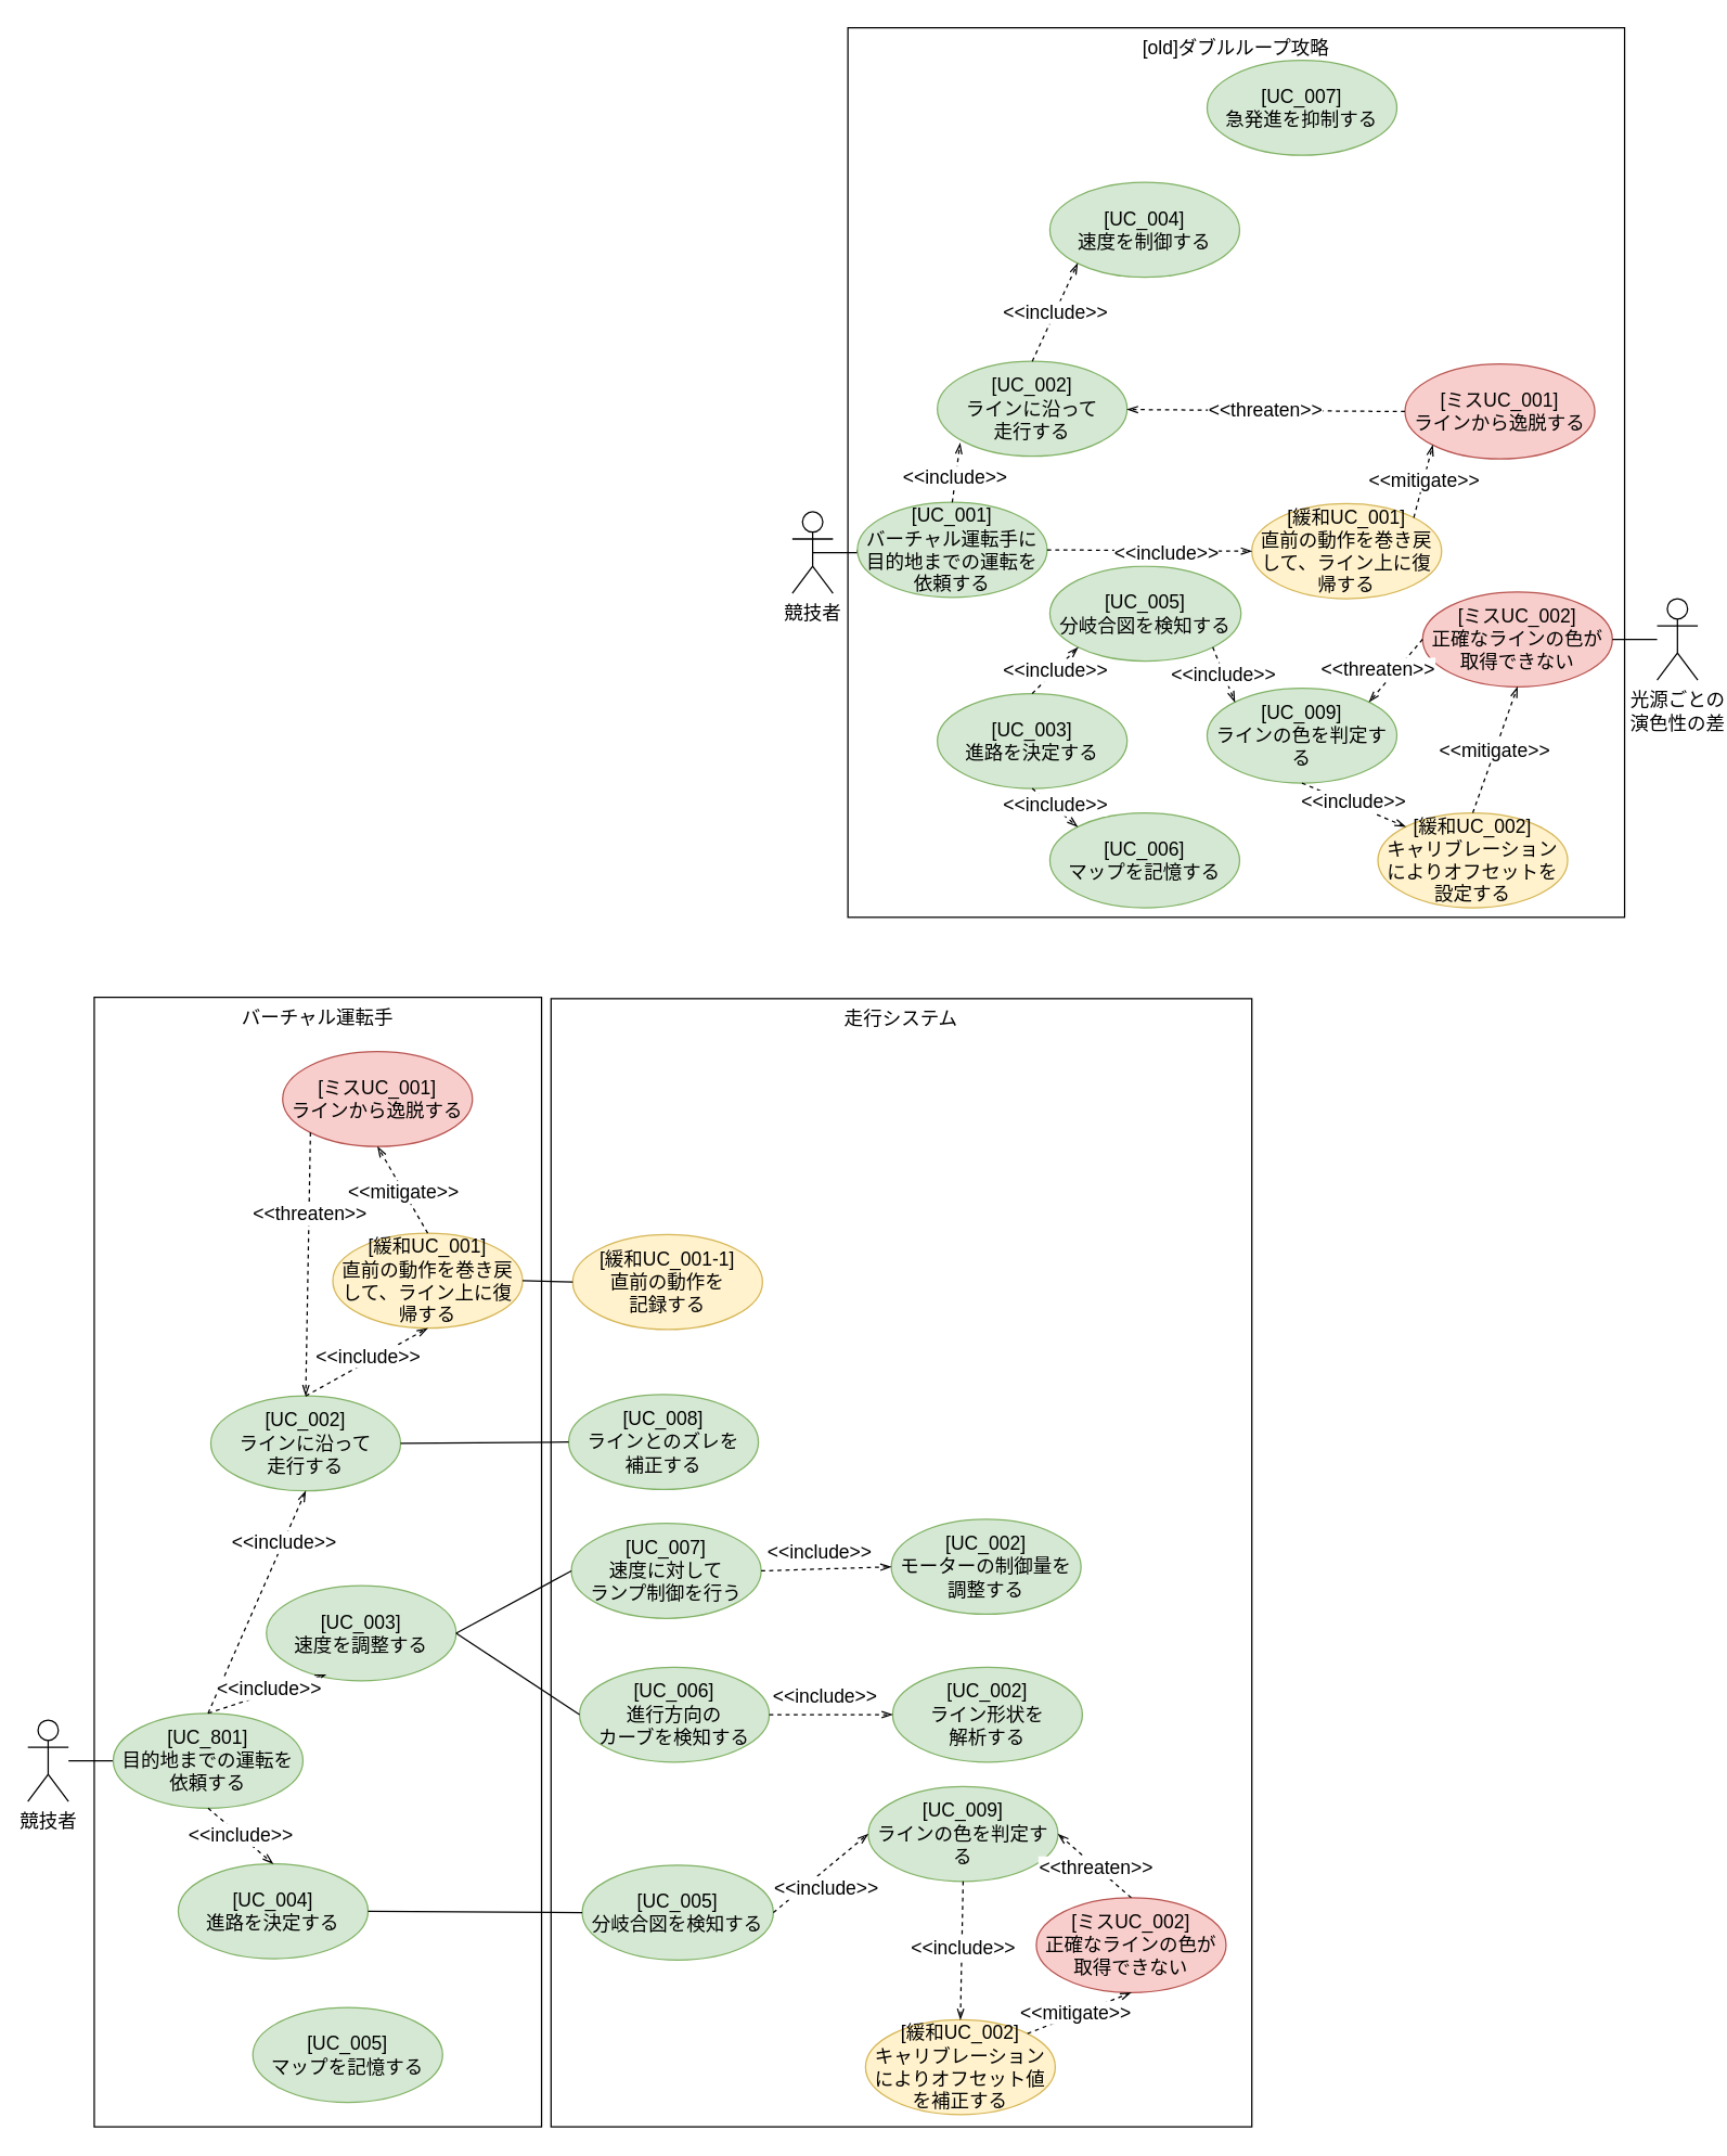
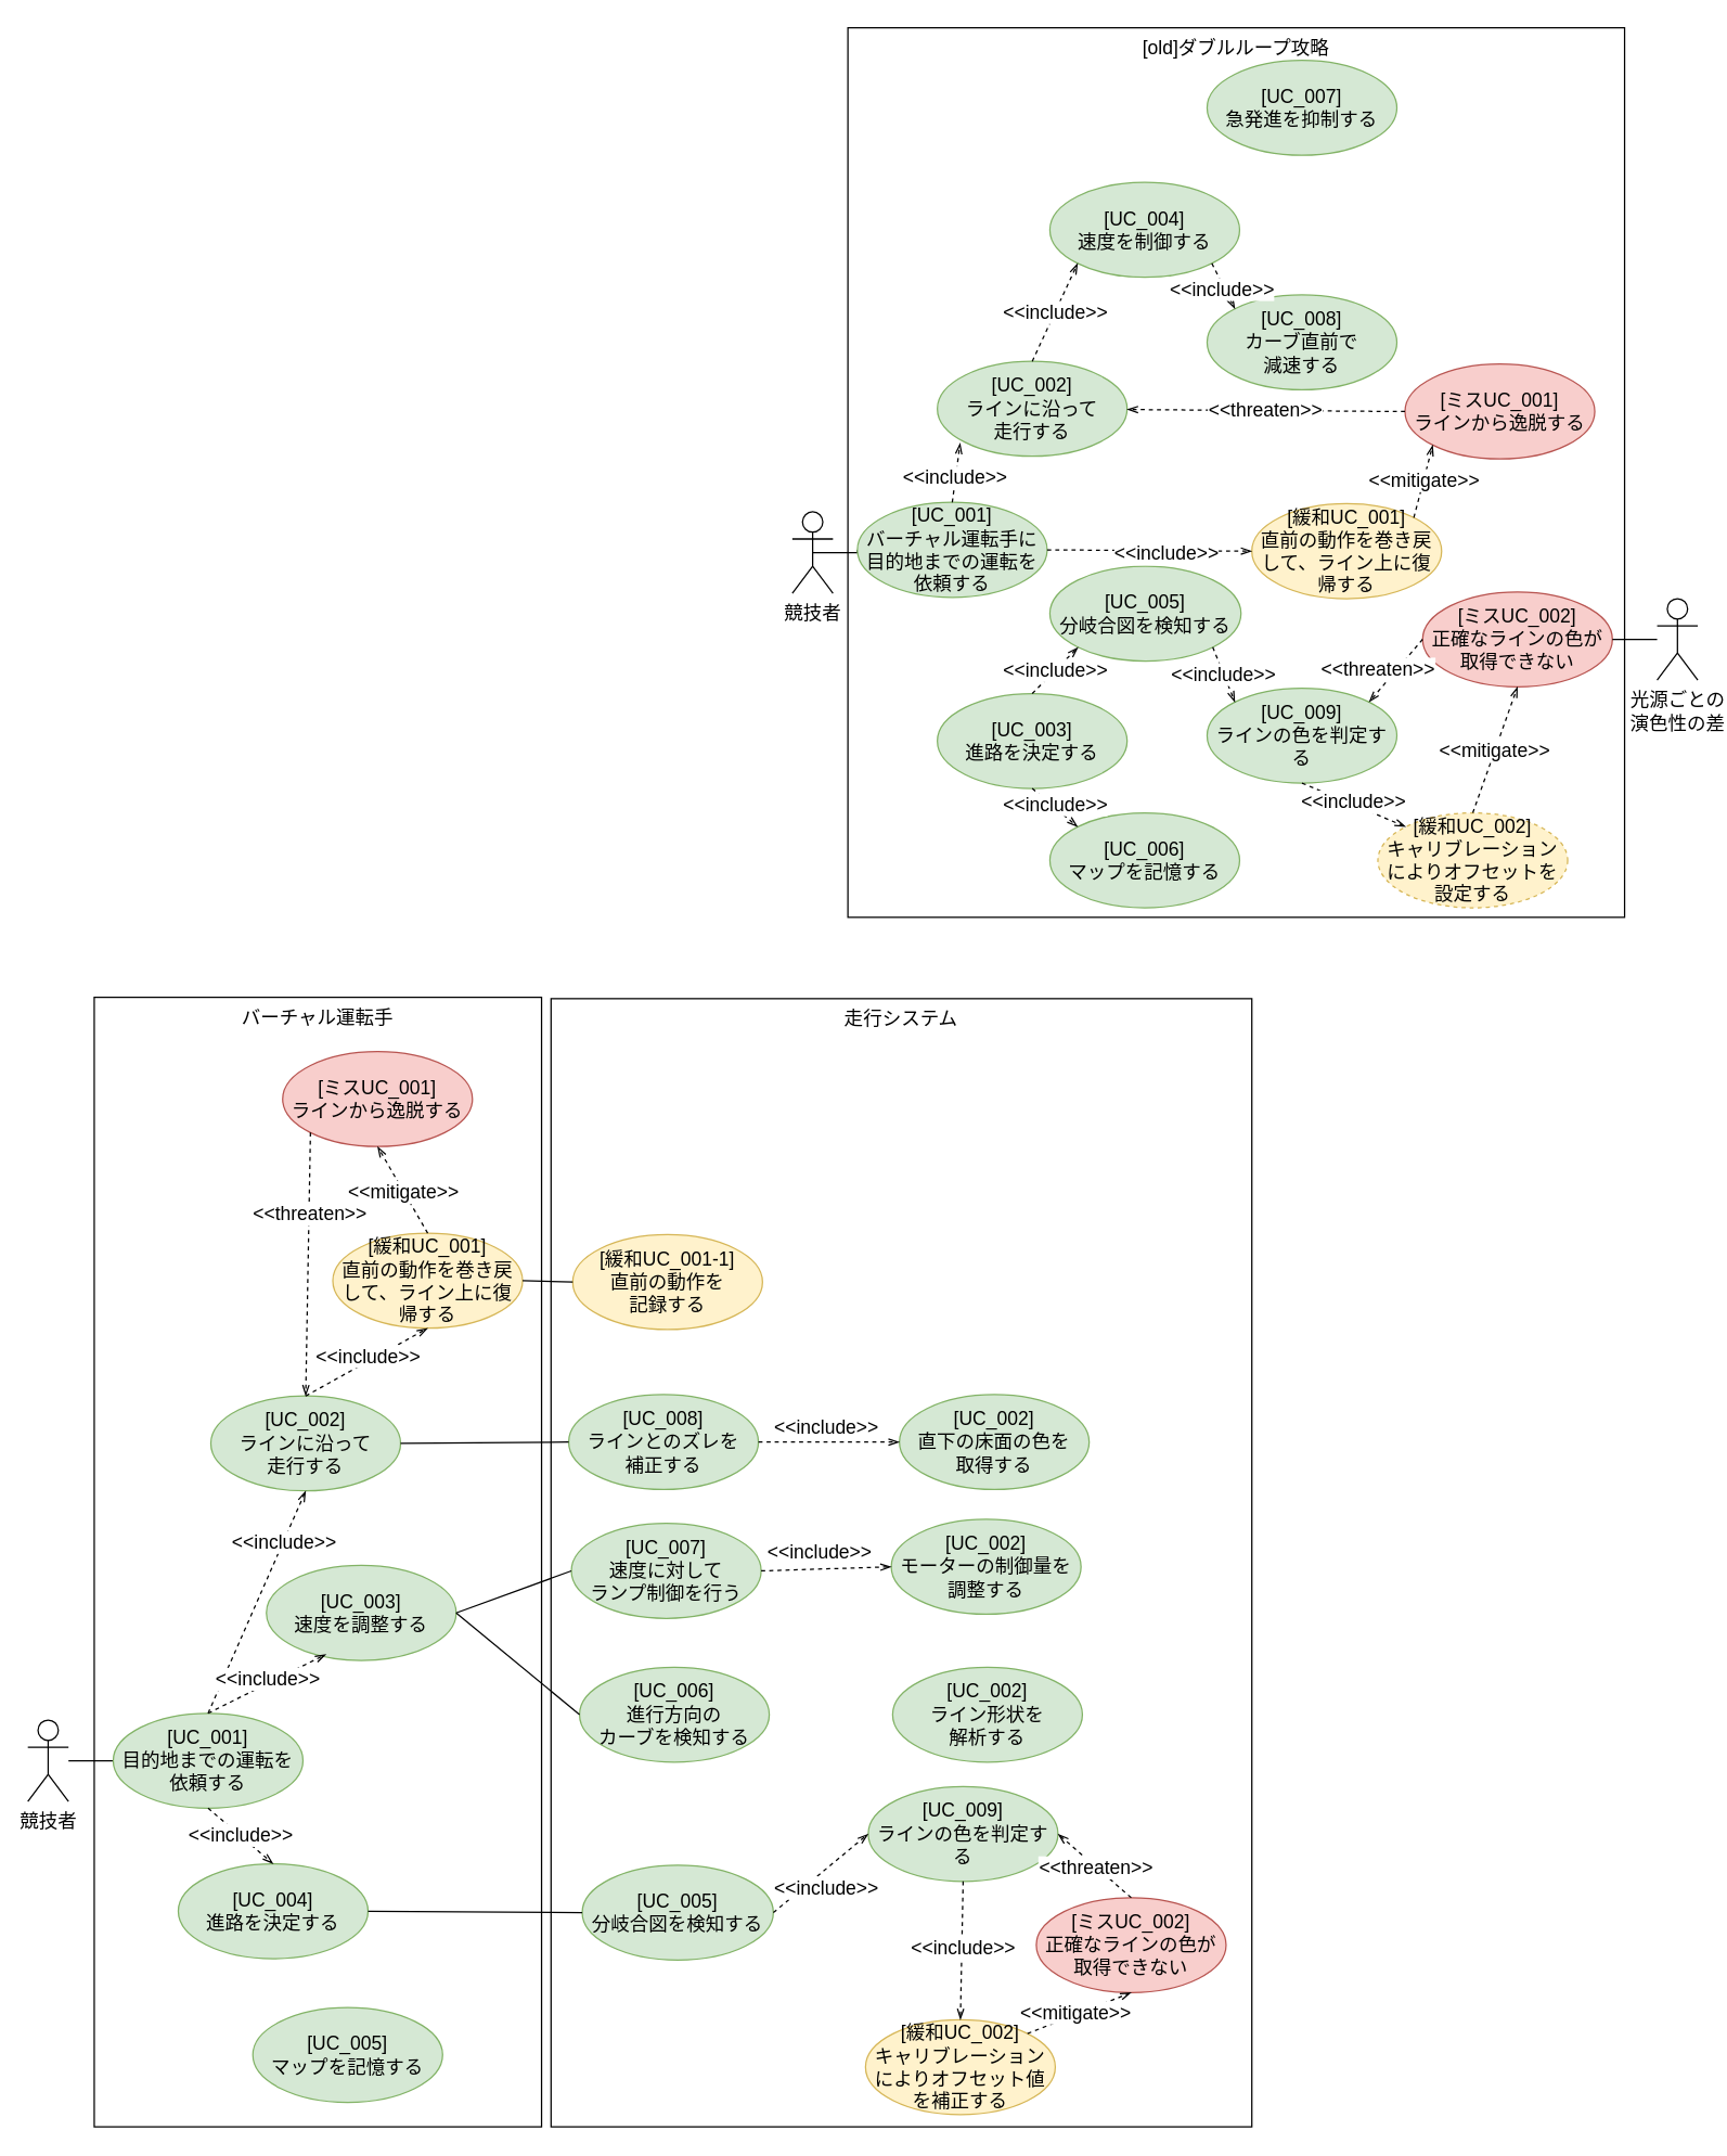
+ <mxCell id="19" value="&amp;lt;&amp;lt;include&amp;gt;&amp;gt;" style="endArrow=openThin;html=1;rounded=0;exitX=1;exitY=1;exitDx=0;exitDy=0;endFill=0;dashed=1;entryX=0;entryY=0;entryDx=0;entryDy=0;fontSize=14;" parent="1" source="11" target="18" edge="1"><mxGeometry x="0.114" y="-2" width="50" height="50" relative="1" as="geometry"><mxPoint x="993" y="252" as="sourcePoint" /><mxPoint x="1024" y="212" as="targetPoint" /><mxPoint as="offset" /></mxGeometry></mxCell>
+ <mxCell id="18" value="[UC_008]&lt;div&gt;カーブ直前で&lt;/div&gt;&lt;div&gt;減速する&lt;/div&gt;" style="ellipse;whiteSpace=wrap;html=1;fillColor=#d5e8d4;strokeColor=#82b366;fontSize=14;" parent="1" vertex="1"><mxGeometry x="890" y="217" width="140" height="70" as="geometry" /></mxCell>
- <mxCell id="24" value="[緩和UC_002]&lt;div&gt;キャリブレーションに&lt;span style=&quot;background-color: transparent; color: light-dark(rgb(0, 0, 0), rgb(255, 255, 255));&quot;&gt;より&lt;/span&gt;&lt;span style=&quot;background-color: transparent; color: light-dark(rgb(0, 0, 0), rgb(255, 255, 255));&quot;&gt;オフセットを設定する&lt;/span&gt;&lt;/div&gt;" style="ellipse;whiteSpace=wrap;html=1;fillColor=#fff2cc;strokeColor=#d6b656;fontSize=14;" parent="1" vertex="1"><mxGeometry x="1016" y="599" width="140" height="70" as="geometry" /></mxCell>
+ <mxCell id="24" value="[緩和UC_002]&lt;div&gt;キャリブレーションに&lt;span style=&quot;background-color: transparent; color: light-dark(rgb(0, 0, 0), rgb(255, 255, 255));&quot;&gt;より&lt;/span&gt;&lt;span style=&quot;background-color: transparent; color: light-dark(rgb(0, 0, 0), rgb(255, 255, 255));&quot;&gt;オフセットを設定する&lt;/span&gt;&lt;/div&gt;" style="ellipse;whiteSpace=wrap;html=1;fillColor=#fff2cc;strokeColor=#d6b656;fontSize=14;dashed=1;" parent="1" vertex="1"><mxGeometry x="1016" y="599" width="140" height="70" as="geometry" /></mxCell>
+ <mxCell id="61" value="&amp;lt;&amp;lt;include&amp;gt;&amp;gt;" style="endArrow=openThin;html=1;rounded=0;exitX=1;exitY=0.5;exitDx=0;exitDy=0;endFill=0;dashed=1;fontSize=14;entryX=0;entryY=0.5;entryDx=0;entryDy=0;" edge="1" parent="1" source="47" target="48"><mxGeometry x="-0.038" y="11" width="50" height="50" relative="1" as="geometry"><mxPoint x="678" y="1201" as="sourcePoint" /><mxPoint x="792" y="1125" as="targetPoint" /><mxPoint as="offset" /></mxGeometry></mxCell>
+ <mxCell id="48" value="&lt;div&gt;[UC_002]&lt;/div&gt;&lt;div&gt;直下の床面の色を&lt;/div&gt;&lt;div&gt;取得する&lt;/div&gt;" style="ellipse;whiteSpace=wrap;html=1;fillColor=#d5e8d4;strokeColor=#82b366;fontSize=14;" parent="1" vertex="1"><mxGeometry x="663" y="1028" width="140" height="70" as="geometry" /></mxCell>
- <mxCell id="42" value="&lt;div&gt;[UC_003]&lt;/div&gt;&lt;div&gt;速度を調整する&lt;/div&gt;" style="ellipse;whiteSpace=wrap;html=1;fillColor=#d5e8d4;strokeColor=#82b366;fontSize=14;" parent="1" vertex="1"><mxGeometry x="196" y="1169" width="140" height="70" as="geometry" /></mxCell>
+ <mxCell id="42" value="&lt;div&gt;[UC_003]&lt;/div&gt;&lt;div&gt;速度を調整する&lt;/div&gt;" style="ellipse;whiteSpace=wrap;html=1;fillColor=#d5e8d4;strokeColor=#82b366;fontSize=14;" parent="1" vertex="1"><mxGeometry x="196" y="1154" width="140" height="70" as="geometry" /></mxCell>
- <mxCell id="59" value="&amp;lt;&amp;lt;include&amp;gt;&amp;gt;" style="endArrow=openThin;html=1;rounded=0;exitX=1;exitY=0.5;exitDx=0;exitDy=0;endFill=0;dashed=1;fontSize=14;entryX=0;entryY=0.5;entryDx=0;entryDy=0;" edge="1" parent="1" source="43" target="44"><mxGeometry x="-0.101" y="13" width="50" height="50" relative="1" as="geometry"><mxPoint x="279" y="1287" as="sourcePoint" /><mxPoint x="341" y="1253" as="targetPoint" /><mxPoint as="offset" /></mxGeometry></mxCell>
- <mxCell id="36" value="&lt;div&gt;[UC_801]&lt;/div&gt;&lt;div&gt;目的地までの運転を依頼する&lt;/div&gt;" style="ellipse;whiteSpace=wrap;html=1;fillColor=#d5e8d4;strokeColor=#82b366;fontSize=14;" parent="1" vertex="1"><mxGeometry x="83" y="1263" width="140" height="70" as="geometry" /></mxCell>
+ <mxCell id="36" value="&lt;div&gt;[UC_001]&lt;/div&gt;&lt;div&gt;目的地までの運転を依頼する&lt;/div&gt;" style="ellipse;whiteSpace=wrap;html=1;fillColor=#d5e8d4;strokeColor=#82b366;fontSize=14;" parent="1" vertex="1"><mxGeometry x="83" y="1263" width="140" height="70" as="geometry" /></mxCell>
